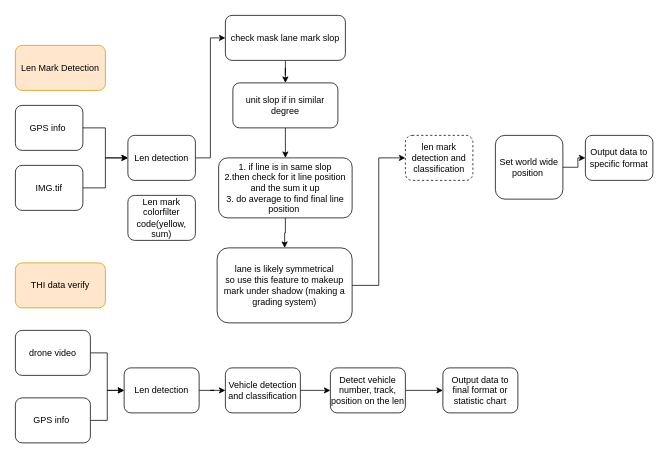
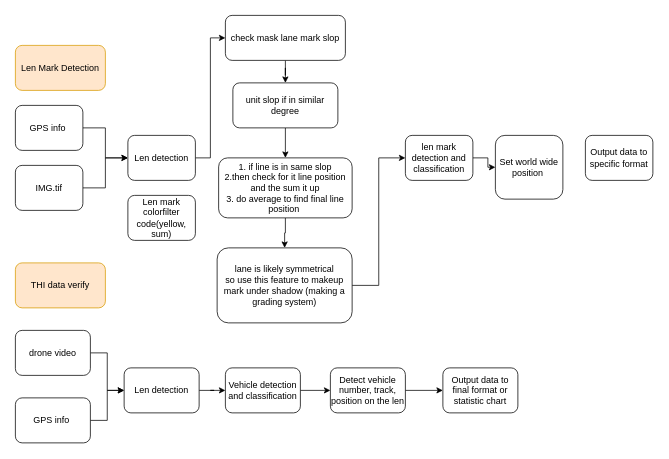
- <mxCell id="13" value="len mark detection and classification" style="rounded=1;whiteSpace=wrap;html=1;dashed=1;" parent="1" vertex="1"><mxGeometry x="540" y="180" width="90" height="60" as="geometry" /></mxCell>
+ <mxCell id="13" value="len mark detection and classification" style="rounded=1;whiteSpace=wrap;html=1;" parent="1" vertex="1"><mxGeometry x="540" y="180" width="90" height="60" as="geometry" /></mxCell>
+ <mxCell id="12" value="" style="edgeStyle=orthogonalEdgeStyle;rounded=0;orthogonalLoop=1;jettySize=auto;html=1;" parent="1" source="13" target="16" edge="1"><mxGeometry relative="1" as="geometry" /></mxCell>
- <mxCell id="15" value="" style="edgeStyle=orthogonalEdgeStyle;rounded=0;orthogonalLoop=1;jettySize=auto;html=1;" parent="1" source="16" target="17" edge="1"><mxGeometry relative="1" as="geometry" /></mxCell>
